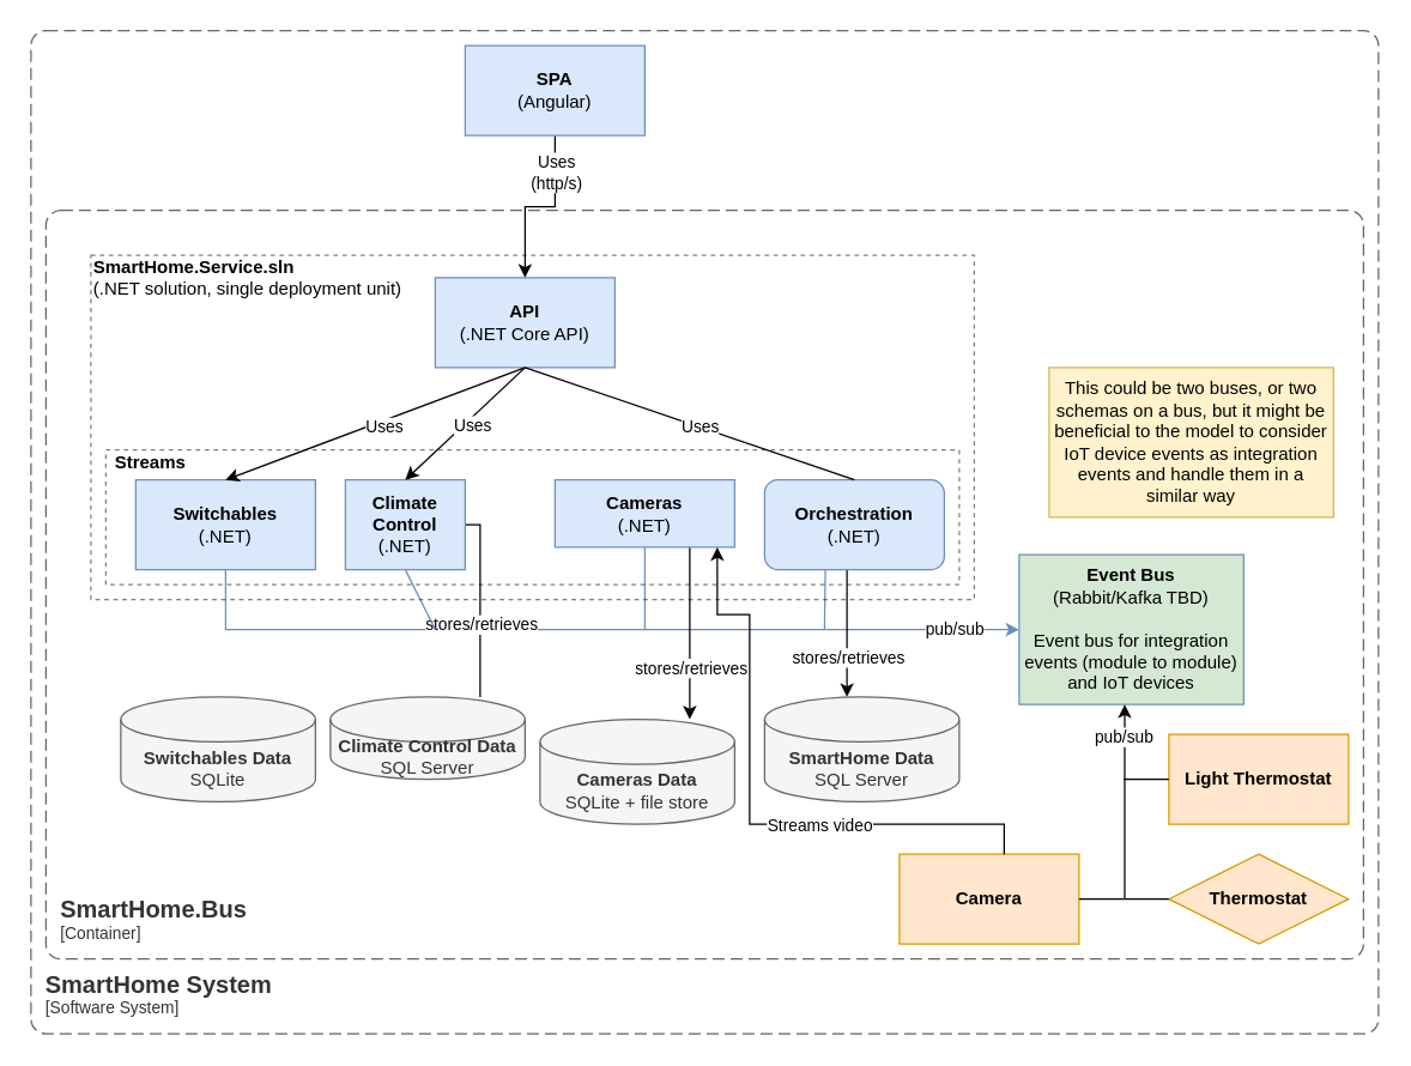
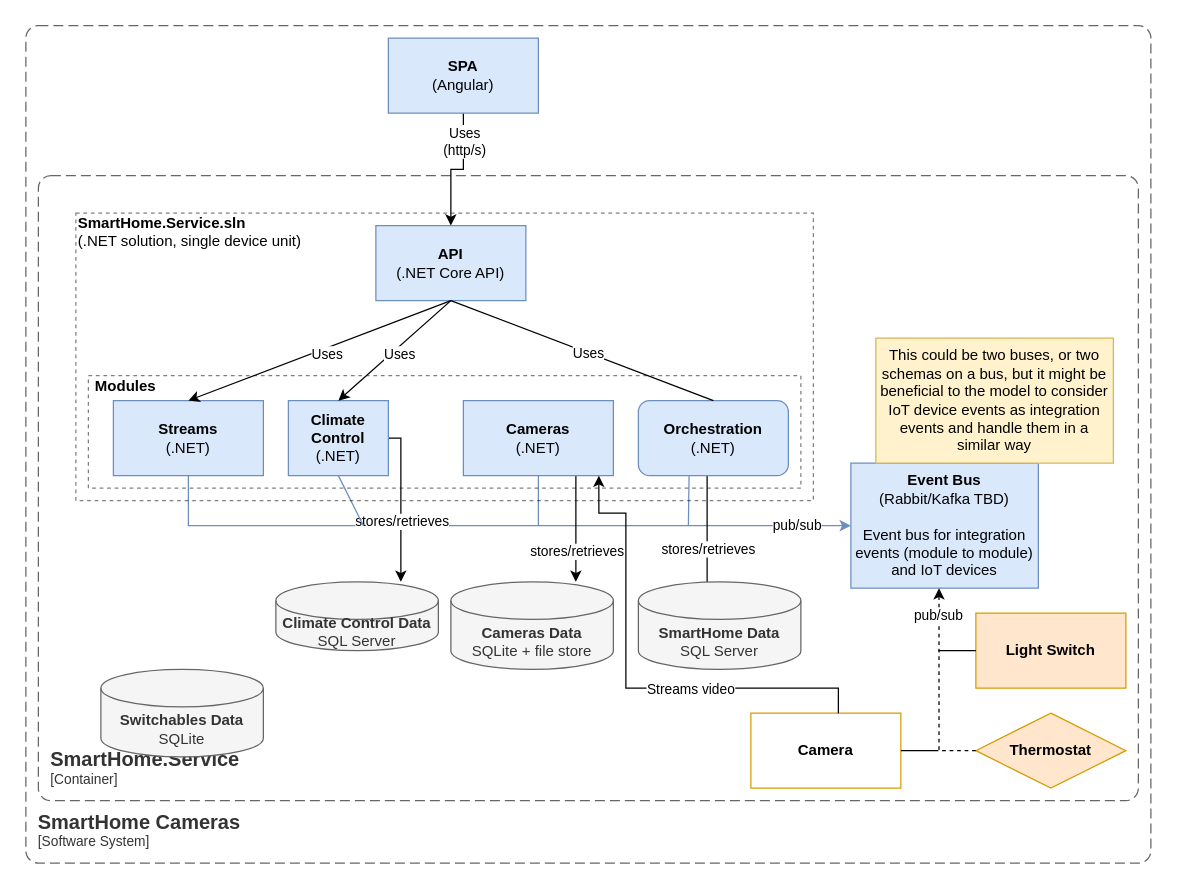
- <mxCell id="48" value="&lt;b&gt;SmartHome.Service.sln&lt;/b&gt;&lt;br&gt;(.NET solution, single deployment unit)" style="text;html=1;strokeColor=none;fillColor=none;align=left;verticalAlign=middle;whiteSpace=wrap;rounded=0;" vertex="1" parent="1"><mxGeometry x="60" y="170" width="220" height="30" as="geometry" /></mxCell>
+ <mxCell id="48" value="&lt;b&gt;SmartHome.Service.sln&lt;/b&gt;&lt;br&gt;(.NET solution, single device unit)" style="text;html=1;strokeColor=none;fillColor=none;align=left;verticalAlign=middle;whiteSpace=wrap;rounded=0;" vertex="1" parent="1"><mxGeometry x="60" y="170" width="220" height="30" as="geometry" /></mxCell>
- <mxCell id="7" value="&lt;b&gt;API&lt;/b&gt;&lt;br&gt;(.NET Core API)" style="rounded=0;whiteSpace=wrap;html=1;fillColor=#dae8fc;strokeColor=#6c8ebf;" parent="1" vertex="1"><mxGeometry x="290" y="185" width="120" height="60" as="geometry" /></mxCell>
+ <mxCell id="7" value="&lt;b&gt;API&lt;/b&gt;&lt;br&gt;(.NET Core API)" style="rounded=0;whiteSpace=wrap;html=1;fillColor=#dae8fc;strokeColor=#6c8ebf;" parent="1" vertex="1"><mxGeometry x="300" y="180" width="120" height="60" as="geometry" /></mxCell>
- <mxCell id="28" value="This could be two buses, or two schemas on a bus, but it might be beneficial to the model to consider IoT device events as integration events and handle them in a similar way" style="rounded=0;whiteSpace=wrap;html=1;fillColor=#fff2cc;strokeColor=#d6b656;" parent="1" vertex="1"><mxGeometry x="700" y="245" width="190" height="100" as="geometry" /></mxCell>
+ <mxCell id="28" value="This could be two buses, or two schemas on a bus, but it might be beneficial to the model to consider IoT device events as integration events and handle them in a similar way" style="rounded=0;whiteSpace=wrap;html=1;fillColor=#fff2cc;strokeColor=#d6b656;" parent="1" vertex="1"><mxGeometry x="700" y="270" width="190" height="100" as="geometry" /></mxCell>
- <mxCell id="47" value="&lt;b&gt;Streams&lt;/b&gt;" style="text;html=1;strokeColor=none;fillColor=none;align=center;verticalAlign=middle;whiteSpace=wrap;rounded=0;" vertex="1" parent="44"><mxGeometry width="60" height="18" as="geometry" /></mxCell>
+ <mxCell id="47" value="&lt;b&gt;Modules&lt;/b&gt;" style="text;html=1;strokeColor=none;fillColor=none;align=center;verticalAlign=middle;whiteSpace=wrap;rounded=0;" vertex="1" parent="44"><mxGeometry width="60" height="18" as="geometry" /></mxCell>
- <mxCell id="14" value="&lt;b&gt;Cameras&lt;/b&gt;&lt;br&gt;(.NET)" style="rounded=0;whiteSpace=wrap;html=1;fillColor=#dae8fc;strokeColor=#6c8ebf;" parent="1" vertex="1"><mxGeometry x="370" y="320" width="120" height="45" as="geometry" /></mxCell>
+ <mxCell id="14" value="&lt;b&gt;Cameras&lt;/b&gt;&lt;br&gt;(.NET)" style="rounded=0;whiteSpace=wrap;html=1;fillColor=#dae8fc;strokeColor=#6c8ebf;" parent="1" vertex="1"><mxGeometry x="370" y="320" width="120" height="60" as="geometry" /></mxCell>
- <mxCell id="8" value="&lt;b&gt;Switchables&lt;/b&gt;&lt;br&gt;(.NET)" style="rounded=0;whiteSpace=wrap;html=1;fillColor=#dae8fc;strokeColor=#6c8ebf;" parent="1" vertex="1"><mxGeometry x="90" y="320" width="120" height="60" as="geometry" /></mxCell>
+ <mxCell id="8" value="&lt;b&gt;Streams&lt;/b&gt;&lt;br&gt;(.NET)" style="rounded=0;whiteSpace=wrap;html=1;fillColor=#dae8fc;strokeColor=#6c8ebf;" parent="1" vertex="1"><mxGeometry x="90" y="320" width="120" height="60" as="geometry" /></mxCell>
- <mxCell id="27" value="&lt;b&gt;Event Bus&lt;br&gt;&lt;/b&gt;(Rabbit/Kafka TBD)&lt;br&gt;&lt;br&gt;Event bus for integration events (module to module) and IoT devices" style="rounded=0;whiteSpace=wrap;html=1;fillColor=#d5e8d4;strokeColor=#6c8ebf;" parent="1" vertex="1"><mxGeometry x="680" y="370" width="150" height="100" as="geometry" /></mxCell>
+ <mxCell id="27" value="&lt;b&gt;Event Bus&lt;br&gt;&lt;/b&gt;(Rabbit/Kafka TBD)&lt;br&gt;&lt;br&gt;Event bus for integration events (module to module) and IoT devices" style="rounded=0;whiteSpace=wrap;html=1;fillColor=#dae8fc;strokeColor=#6c8ebf;" parent="1" vertex="1"><mxGeometry x="680" y="370" width="150" height="100" as="geometry" /></mxCell>
- <mxCell id="15" value="" style="edgeStyle=orthogonalEdgeStyle;rounded=0;orthogonalLoop=1;jettySize=auto;html=1;" parent="1" source="17" target="20" edge="1"><mxGeometry relative="1" as="geometry"><Array as="points"><mxPoint x="565" y="390" /><mxPoint x="565" y="390" /></Array></mxGeometry></mxCell>
+ <mxCell id="15" value="" style="edgeStyle=orthogonalEdgeStyle;rounded=0;orthogonalLoop=1;jettySize=auto;html=1;endArrow=none;" parent="1" source="17" target="20" edge="1"><mxGeometry relative="1" as="geometry"><Array as="points"><mxPoint x="565" y="390" /><mxPoint x="565" y="390" /></Array></mxGeometry></mxCell>
- <mxCell id="9" value="" style="edgeStyle=orthogonalEdgeStyle;rounded=0;orthogonalLoop=1;jettySize=auto;html=1;endArrow=none;" parent="1" source="11" target="18" edge="1"><mxGeometry relative="1" as="geometry"><Array as="points"><mxPoint x="320" y="390" /><mxPoint x="320" y="390" /></Array></mxGeometry></mxCell>
+ <mxCell id="9" value="" style="edgeStyle=orthogonalEdgeStyle;rounded=0;orthogonalLoop=1;jettySize=auto;html=1;" parent="1" source="11" target="18" edge="1"><mxGeometry relative="1" as="geometry"><Array as="points"><mxPoint x="320" y="390" /><mxPoint x="320" y="390" /></Array></mxGeometry></mxCell>
- <mxCell id="5" value="&lt;b&gt;Switchables Data&lt;/b&gt;&lt;br&gt;SQLite" style="shape=cylinder3;whiteSpace=wrap;html=1;boundedLbl=1;backgroundOutline=1;size=15;fillColor=#f5f5f5;fontColor=#333333;strokeColor=#666666;" parent="1" vertex="1"><mxGeometry x="80" y="465" width="130" height="70" as="geometry" /></mxCell>
+ <mxCell id="5" value="&lt;b&gt;Switchables Data&lt;/b&gt;&lt;br&gt;SQLite" style="shape=cylinder3;whiteSpace=wrap;html=1;boundedLbl=1;backgroundOutline=1;size=15;fillColor=#f5f5f5;fontColor=#333333;strokeColor=#666666;" parent="1" vertex="1"><mxGeometry x="80" y="535" width="130" height="70" as="geometry" /></mxCell>
- <mxCell id="19" value="&lt;b&gt;Cameras Data&lt;/b&gt;&lt;br&gt;SQLite + file store" style="shape=cylinder3;whiteSpace=wrap;html=1;boundedLbl=1;backgroundOutline=1;size=15;fillColor=#f5f5f5;fontColor=#333333;strokeColor=#666666;" parent="1" vertex="1"><mxGeometry x="360" y="480" width="130" height="70" as="geometry" /></mxCell>
+ <mxCell id="19" value="&lt;b&gt;Cameras Data&lt;/b&gt;&lt;br&gt;SQLite + file store" style="shape=cylinder3;whiteSpace=wrap;html=1;boundedLbl=1;backgroundOutline=1;size=15;fillColor=#f5f5f5;fontColor=#333333;strokeColor=#666666;" parent="1" vertex="1"><mxGeometry x="360" y="465" width="130" height="70" as="geometry" /></mxCell>
- <mxCell id="29" value="&lt;b&gt;Light Thermostat&lt;/b&gt;" style="rounded=0;whiteSpace=wrap;html=1;fillColor=#ffe6cc;strokeColor=#d79b00;" parent="1" vertex="1"><mxGeometry x="780" y="490" width="120" height="60" as="geometry" /></mxCell>
+ <mxCell id="29" value="&lt;b&gt;Light Switch&lt;/b&gt;" style="rounded=0;whiteSpace=wrap;html=1;fillColor=#ffe6cc;strokeColor=#d79b00;" parent="1" vertex="1"><mxGeometry x="780" y="490" width="120" height="60" as="geometry" /></mxCell>
- <mxCell id="32" value="" style="endArrow=none;html=1;rounded=0;exitX=0.47;exitY=1.001;exitDx=0;exitDy=0;edgeStyle=orthogonalEdgeStyle;entryX=0;entryY=0.5;entryDx=0;entryDy=0;exitPerimeter=0;endFill=0;startArrow=classic;startFill=1;" parent="1" source="27" target="30" edge="1"><mxGeometry width="50" height="50" relative="1" as="geometry"><mxPoint x="520" y="570" as="sourcePoint" /><mxPoint x="750" y="570" as="targetPoint" /><Array as="points"><mxPoint x="751" y="600" /></Array></mxGeometry></mxCell>
+ <mxCell id="32" value="" style="endArrow=none;html=1;rounded=0;exitX=0.47;exitY=1.001;exitDx=0;exitDy=0;edgeStyle=orthogonalEdgeStyle;entryX=0;entryY=0.5;entryDx=0;entryDy=0;exitPerimeter=0;endFill=0;startArrow=classic;startFill=1;dashed=1;" parent="1" source="27" target="30" edge="1"><mxGeometry width="50" height="50" relative="1" as="geometry"><mxPoint x="520" y="570" as="sourcePoint" /><mxPoint x="750" y="570" as="targetPoint" /><Array as="points"><mxPoint x="751" y="600" /></Array></mxGeometry></mxCell>
- <mxCell id="31" value="&lt;b&gt;Camera&lt;/b&gt;" style="rounded=0;whiteSpace=wrap;html=1;fillColor=#ffe6cc;strokeColor=#d79b00;" parent="1" vertex="1"><mxGeometry x="600" y="570" width="120" height="60" as="geometry" /></mxCell>
+ <mxCell id="31" value="&lt;b&gt;Camera&lt;/b&gt;" style="rounded=0;whiteSpace=wrap;html=1;fillColor=#ffffff;strokeColor=#d79b00;" parent="1" vertex="1"><mxGeometry x="600" y="570" width="120" height="60" as="geometry" /></mxCell>
- <mxCell id="4" value="&lt;font style=&quot;font-size: 16px&quot;&gt;&lt;b&gt;&lt;div style=&quot;text-align: left&quot;&gt;SmartHome.Bus&lt;/div&gt;&lt;/b&gt;&lt;/font&gt;&lt;div style=&quot;text-align: left&quot;&gt;[Container]&lt;/div&gt;" style="rounded=1;fontSize=11;whiteSpace=wrap;html=1;dashed=1;arcSize=20;fillColor=none;strokeColor=#666666;fontColor=#333333;labelBackgroundColor=none;align=left;verticalAlign=bottom;labelBorderColor=none;spacingTop=0;spacing=10;dashPattern=8 4;metaEdit=1;rotatable=0;perimeter=rectanglePerimeter;noLabel=0;labelPadding=0;allowArrows=0;connectable=0;expand=0;recursiveResize=0;editable=1;pointerEvents=0;absoluteArcSize=1;points=[[0.25,0,0],[0.5,0,0],[0.75,0,0],[1,0.25,0],[1,0.5,0],[1,0.75,0],[0.75,1,0],[0.5,1,0],[0.25,1,0],[0,0.75,0],[0,0.5,0],[0,0.25,0]];" parent="1" vertex="1"><mxGeometry x="30" y="140" width="880" height="500" as="geometry" /></mxCell>
+ <mxCell id="4" value="&lt;font style=&quot;font-size: 16px&quot;&gt;&lt;b&gt;&lt;div style=&quot;text-align: left&quot;&gt;SmartHome.Service&lt;/div&gt;&lt;/b&gt;&lt;/font&gt;&lt;div style=&quot;text-align: left&quot;&gt;[Container]&lt;/div&gt;" style="rounded=1;fontSize=11;whiteSpace=wrap;html=1;dashed=1;arcSize=20;fillColor=none;strokeColor=#666666;fontColor=#333333;labelBackgroundColor=none;align=left;verticalAlign=bottom;labelBorderColor=none;spacingTop=0;spacing=10;dashPattern=8 4;metaEdit=1;rotatable=0;perimeter=rectanglePerimeter;noLabel=0;labelPadding=0;allowArrows=0;connectable=0;expand=0;recursiveResize=0;editable=1;pointerEvents=0;absoluteArcSize=1;points=[[0.25,0,0],[0.5,0,0],[0.75,0,0],[1,0.25,0],[1,0.5,0],[1,0.75,0],[0.75,1,0],[0.5,1,0],[0.25,1,0],[0,0.75,0],[0,0.5,0],[0,0.25,0]];" parent="1" vertex="1"><mxGeometry x="30" y="140" width="880" height="500" as="geometry" /></mxCell>
- <mxCell id="6" value="&lt;font style=&quot;font-size: 16px&quot;&gt;&lt;b&gt;&lt;div style=&quot;text-align: left&quot;&gt;SmartHome System&lt;/div&gt;&lt;/b&gt;&lt;/font&gt;&lt;div style=&quot;text-align: left&quot;&gt;[Software System]&lt;/div&gt;" style="rounded=1;fontSize=11;whiteSpace=wrap;html=1;dashed=1;arcSize=20;fillColor=none;strokeColor=#666666;fontColor=#333333;labelBackgroundColor=none;align=left;verticalAlign=bottom;labelBorderColor=none;spacingTop=0;spacing=10;dashPattern=8 4;metaEdit=1;rotatable=0;perimeter=rectanglePerimeter;noLabel=0;labelPadding=0;allowArrows=0;connectable=0;expand=0;recursiveResize=0;editable=1;pointerEvents=0;absoluteArcSize=1;points=[[0.25,0,0],[0.5,0,0],[0.75,0,0],[1,0.25,0],[1,0.5,0],[1,0.75,0],[0.75,1,0],[0.5,1,0],[0.25,1,0],[0,0.75,0],[0,0.5,0],[0,0.25,0]];" parent="1" vertex="1"><mxGeometry x="20" y="20" width="900" height="670" as="geometry" /></mxCell>
+ <mxCell id="6" value="&lt;font style=&quot;font-size: 16px&quot;&gt;&lt;b&gt;&lt;div style=&quot;text-align: left&quot;&gt;SmartHome Cameras&lt;/div&gt;&lt;/b&gt;&lt;/font&gt;&lt;div style=&quot;text-align: left&quot;&gt;[Software System]&lt;/div&gt;" style="rounded=1;fontSize=11;whiteSpace=wrap;html=1;dashed=1;arcSize=20;fillColor=none;strokeColor=#666666;fontColor=#333333;labelBackgroundColor=none;align=left;verticalAlign=bottom;labelBorderColor=none;spacingTop=0;spacing=10;dashPattern=8 4;metaEdit=1;rotatable=0;perimeter=rectanglePerimeter;noLabel=0;labelPadding=0;allowArrows=0;connectable=0;expand=0;recursiveResize=0;editable=1;pointerEvents=0;absoluteArcSize=1;points=[[0.25,0,0],[0.5,0,0],[0.75,0,0],[1,0.25,0],[1,0.5,0],[1,0.75,0],[0.75,1,0],[0.5,1,0],[0.25,1,0],[0,0.75,0],[0,0.5,0],[0,0.25,0]];" parent="1" vertex="1"><mxGeometry x="20" y="20" width="900" height="670" as="geometry" /></mxCell>
